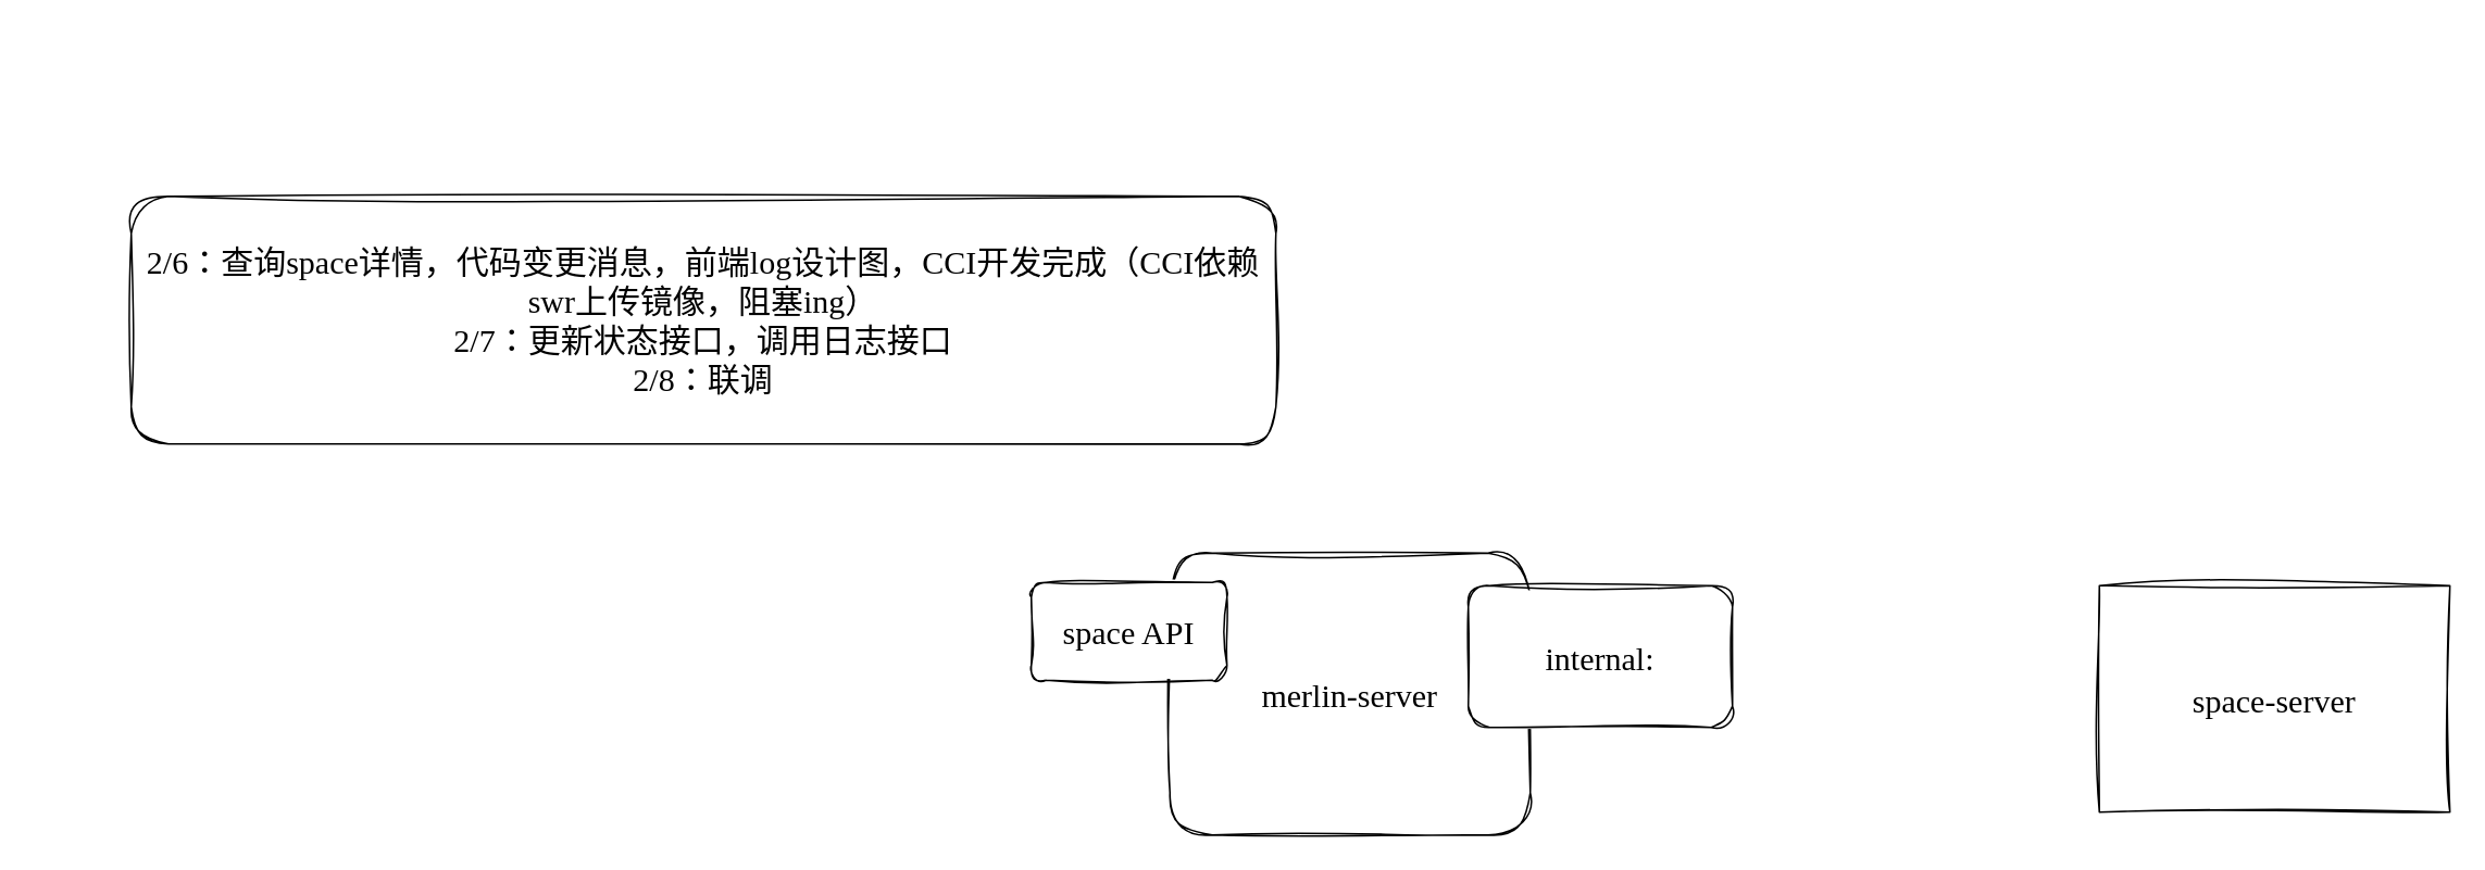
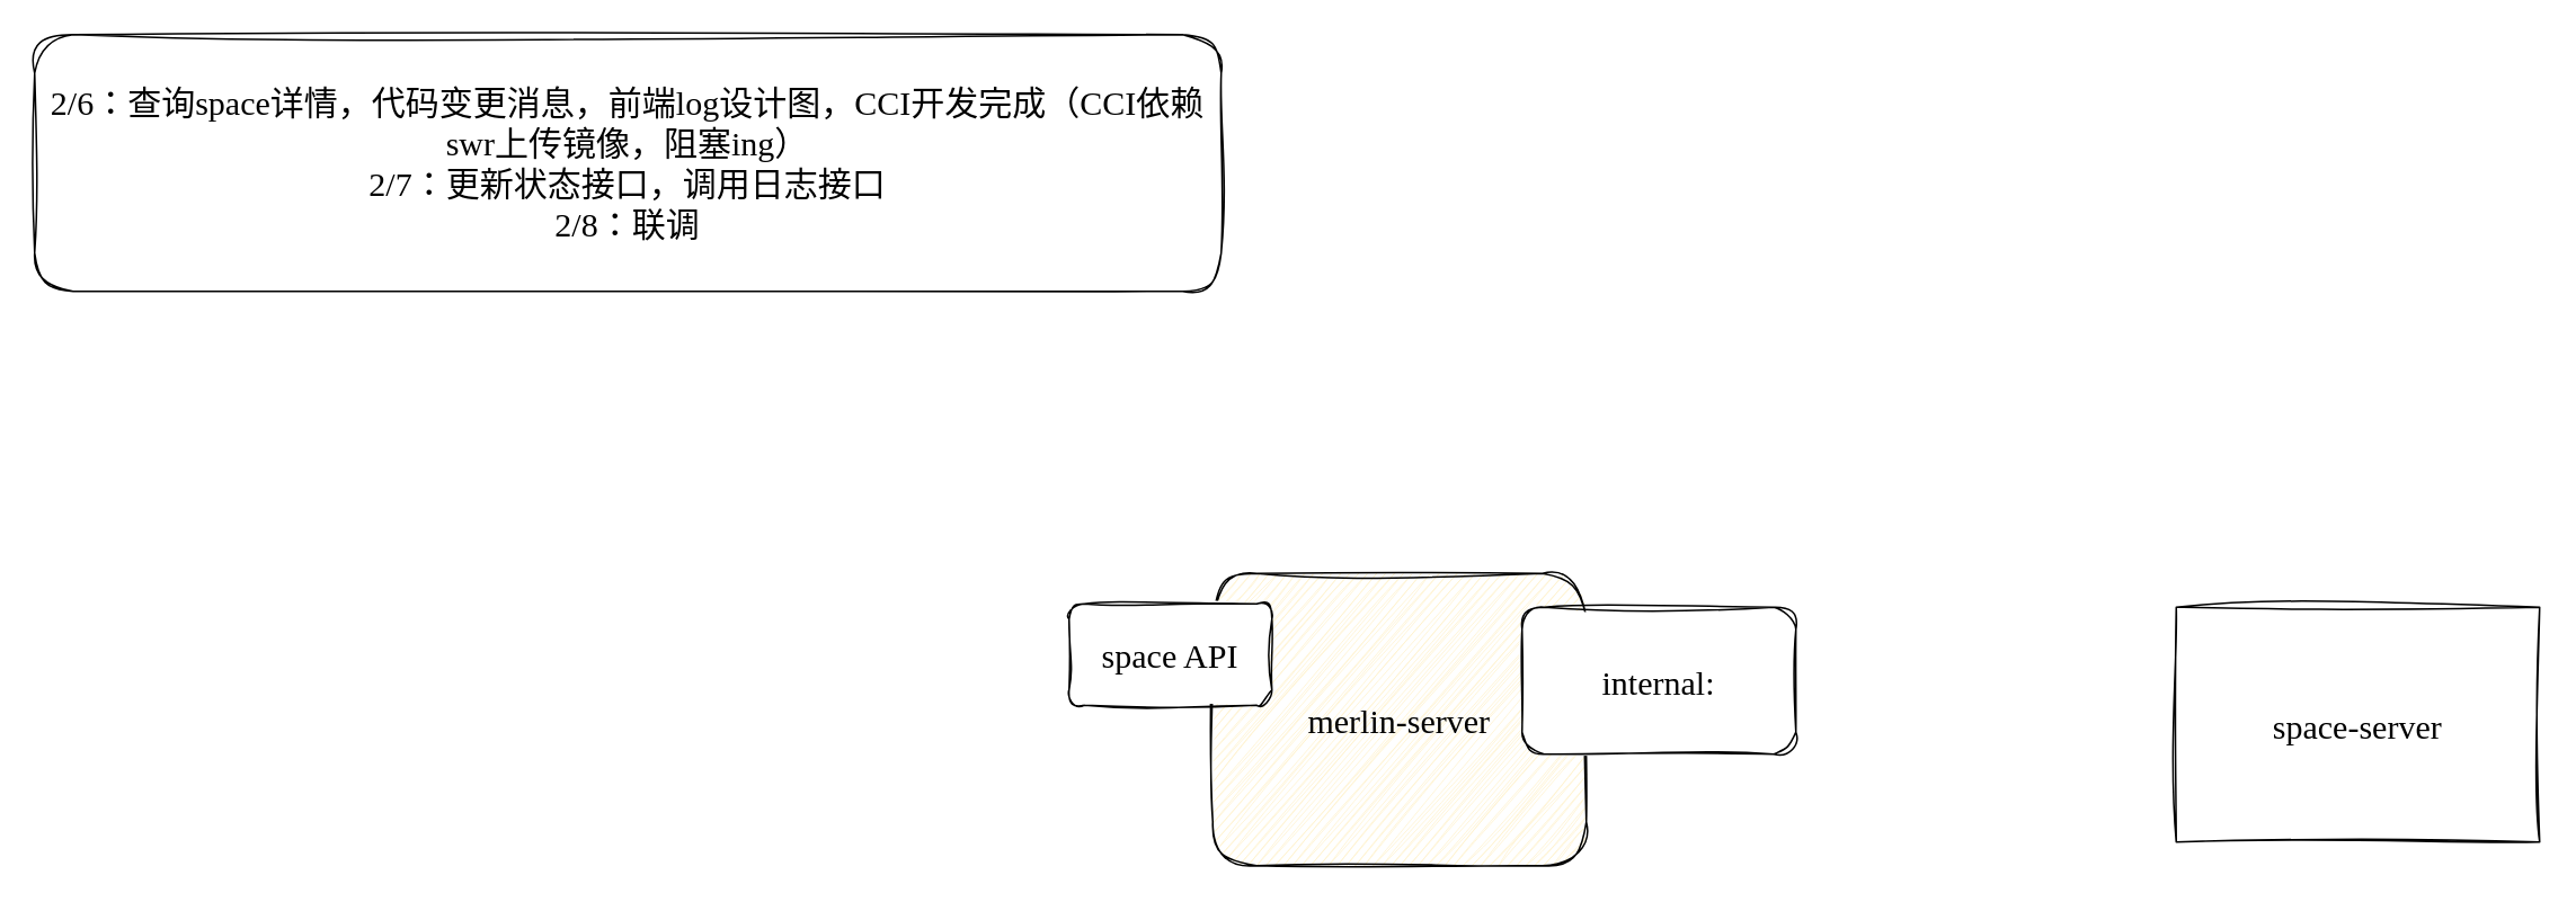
- <mxCell id="6" value="2/6：查询space详情，代码变更消息，前端log设计图，CCI开发完成（CCI依赖swr上传镜像，阻塞ing）&lt;br&gt;2/7：更新状态接口，调用日志接口&lt;br&gt;2/8：联调" style="rounded=1;whiteSpace=wrap;html=1;sketch=1;hachureGap=4;jiggle=2;curveFitting=1;fontFamily=Architects Daughter;fontSource=https%3A%2F%2Ffonts.googleapis.com%2Fcss%3Ffamily%3DArchitects%2BDaughter;fontSize=20;" vertex="1" parent="1"><mxGeometry x="80" y="120" width="702" height="152" as="geometry" /></mxCell>
+ <mxCell id="6" value="2/6：查询space详情，代码变更消息，前端log设计图，CCI开发完成（CCI依赖swr上传镜像，阻塞ing）&lt;br&gt;2/7：更新状态接口，调用日志接口&lt;br&gt;2/8：联调" style="rounded=1;whiteSpace=wrap;html=1;sketch=1;hachureGap=4;jiggle=2;curveFitting=1;fontFamily=Architects Daughter;fontSource=https%3A%2F%2Ffonts.googleapis.com%2Fcss%3Ffamily%3DArchitects%2BDaughter;fontSize=20;" vertex="1" parent="1"><mxGeometry x="20" y="20" width="702" height="152" as="geometry" /></mxCell>
- <mxCell id="3" value="merlin-server" style="rounded=1;whiteSpace=wrap;html=1;sketch=1;hachureGap=4;jiggle=2;curveFitting=1;fontFamily=Architects Daughter;fontSource=https%3A%2F%2Ffonts.googleapis.com%2Fcss%3Ffamily%3DArchitects%2BDaughter;fontSize=20;" vertex="1" parent="1"><mxGeometry x="717" y="339" width="221" height="173" as="geometry" /></mxCell>
+ <mxCell id="3" value="merlin-server" style="rounded=1;whiteSpace=wrap;html=1;sketch=1;hachureGap=4;jiggle=2;curveFitting=1;fontFamily=Architects Daughter;fontSource=https%3A%2F%2Ffonts.googleapis.com%2Fcss%3Ffamily%3DArchitects%2BDaughter;fontSize=20;fillColor=#fff2cc;" vertex="1" parent="1"><mxGeometry x="717" y="339" width="221" height="173" as="geometry" /></mxCell>
